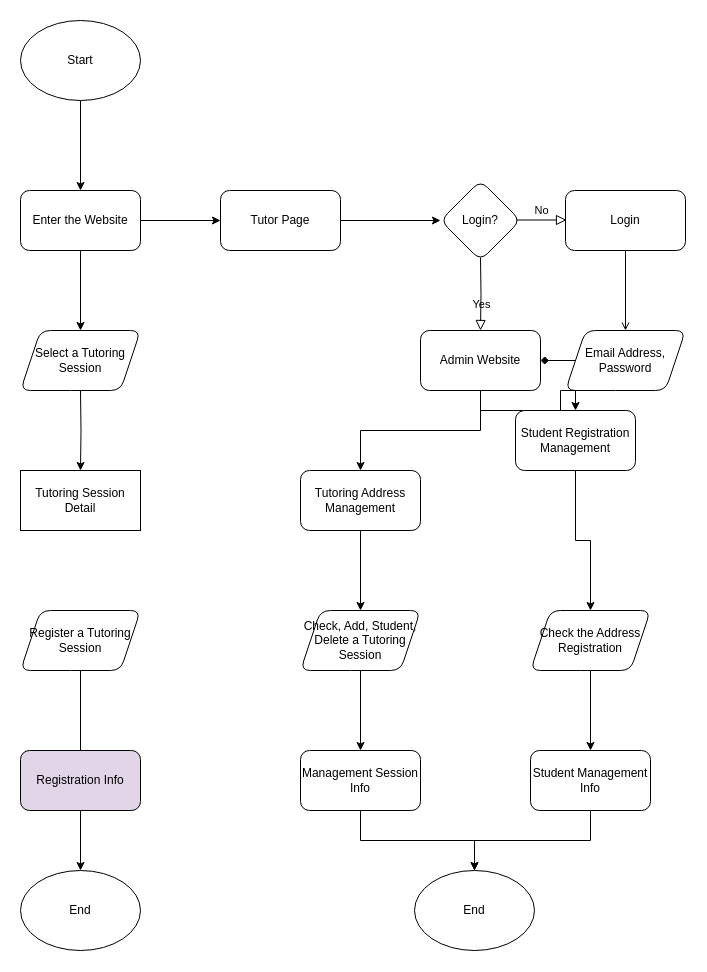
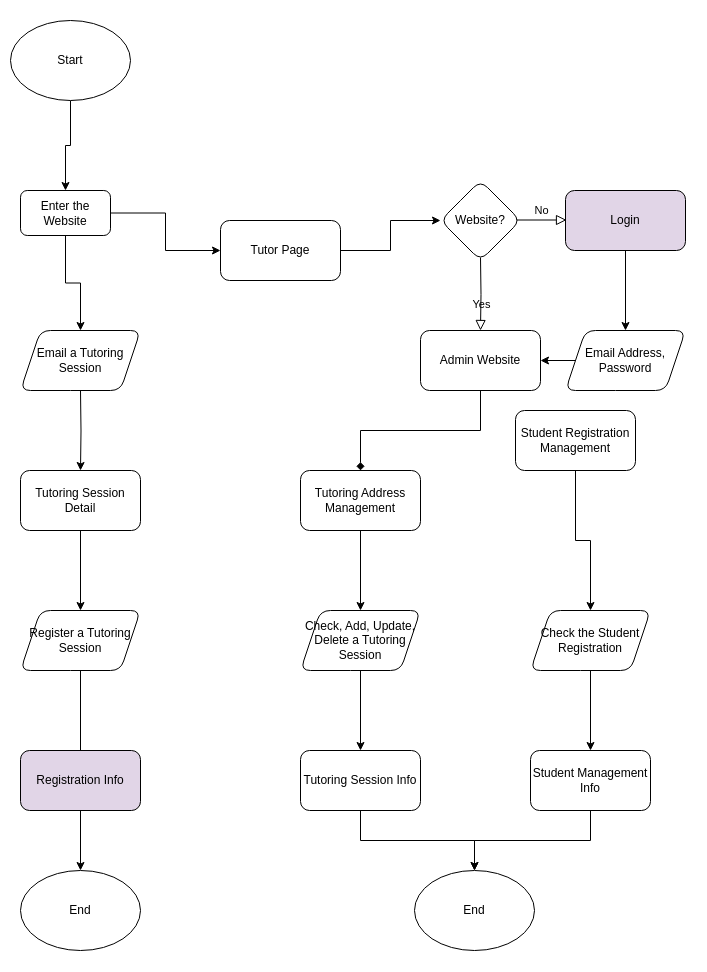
- <mxCell id="3" value="Start" style="ellipse;whiteSpace=wrap;html=1;" vertex="1" parent="1"><mxGeometry x="20" y="20" width="120" height="80" as="geometry" /></mxCell>
+ <mxCell id="3" value="Start" style="ellipse;whiteSpace=wrap;html=1;" vertex="1" parent="1"><mxGeometry x="10" y="20" width="120" height="80" as="geometry" /></mxCell>
- <mxCell id="6" value="Enter the Website" style="rounded=1;whiteSpace=wrap;html=1;" vertex="1" parent="1"><mxGeometry x="20" y="190" width="120" height="60" as="geometry" /></mxCell>
+ <mxCell id="6" value="Enter the Website" style="rounded=1;whiteSpace=wrap;html=1;" vertex="1" parent="1"><mxGeometry x="20" y="190" width="90" height="45" as="geometry" /></mxCell>
- <mxCell id="17" value="Tutor Page" style="whiteSpace=wrap;html=1;rounded=1;" vertex="1" parent="1"><mxGeometry x="220" y="190" width="120" height="60" as="geometry" /></mxCell>
+ <mxCell id="17" value="Tutor Page" style="whiteSpace=wrap;html=1;rounded=1;" vertex="1" parent="1"><mxGeometry x="220" y="220" width="120" height="60" as="geometry" /></mxCell>
- <mxCell id="18" value="Login?" style="rhombus;whiteSpace=wrap;html=1;rounded=1;" vertex="1" parent="1"><mxGeometry x="440" y="180" width="80" height="80" as="geometry" /></mxCell>
+ <mxCell id="18" value="Website?" style="rhombus;whiteSpace=wrap;html=1;rounded=1;" vertex="1" parent="1"><mxGeometry x="440" y="180" width="80" height="80" as="geometry" /></mxCell>
- <mxCell id="21" value="Login" style="rounded=1;whiteSpace=wrap;html=1;" vertex="1" parent="1"><mxGeometry x="565" y="190" width="120" height="60" as="geometry" /></mxCell>
+ <mxCell id="21" value="Login" style="rounded=1;whiteSpace=wrap;html=1;fillColor=#e1d5e7;" vertex="1" parent="1"><mxGeometry x="565" y="190" width="120" height="60" as="geometry" /></mxCell>
- <mxCell id="20" value="" style="edgeStyle=orthogonalEdgeStyle;rounded=0;orthogonalLoop=1;jettySize=auto;html=1;endArrow=open;" edge="1" parent="1" source="21" target="23"><mxGeometry relative="1" as="geometry" /></mxCell>
+ <mxCell id="20" value="" style="edgeStyle=orthogonalEdgeStyle;rounded=0;orthogonalLoop=1;jettySize=auto;html=1;" edge="1" parent="1" source="21" target="23"><mxGeometry relative="1" as="geometry" /></mxCell>
- <mxCell id="12" value="Select a Tutoring Session" style="shape=parallelogram;perimeter=parallelogramPerimeter;whiteSpace=wrap;html=1;fixedSize=1;rounded=1;" vertex="1" parent="1"><mxGeometry x="20" y="330" width="120" height="60" as="geometry" /></mxCell>
+ <mxCell id="12" value="Email a Tutoring Session" style="shape=parallelogram;perimeter=parallelogramPerimeter;whiteSpace=wrap;html=1;fixedSize=1;rounded=1;" vertex="1" parent="1"><mxGeometry x="20" y="330" width="120" height="60" as="geometry" /></mxCell>
- <mxCell id="22" value="" style="edgeStyle=orthogonalEdgeStyle;rounded=0;orthogonalLoop=1;jettySize=auto;html=1;endArrow=diamond;" edge="1" parent="1" source="23" target="27"><mxGeometry relative="1" as="geometry" /></mxCell>
+ <mxCell id="22" value="" style="edgeStyle=orthogonalEdgeStyle;rounded=0;orthogonalLoop=1;jettySize=auto;html=1;" edge="1" parent="1" source="23" target="27"><mxGeometry relative="1" as="geometry" /></mxCell>
- <mxCell id="26" style="edgeStyle=orthogonalEdgeStyle;rounded=0;orthogonalLoop=1;jettySize=auto;html=1;" edge="1" parent="1" source="27" target="31"><mxGeometry relative="1" as="geometry" /></mxCell>
- <mxCell id="25" value="" style="edgeStyle=orthogonalEdgeStyle;rounded=0;orthogonalLoop=1;jettySize=auto;html=1;" edge="1" parent="1" source="27" target="29"><mxGeometry relative="1" as="geometry" /></mxCell>
+ <mxCell id="25" value="" style="edgeStyle=orthogonalEdgeStyle;rounded=0;orthogonalLoop=1;jettySize=auto;html=1;endArrow=diamond;" edge="1" parent="1" source="27" target="29"><mxGeometry relative="1" as="geometry" /></mxCell>
- <mxCell id="9" value="Tutoring Session Detail" style="whiteSpace=wrap;html=1;rounded=0;" vertex="1" parent="1"><mxGeometry x="20" y="470" width="120" height="60" as="geometry" /></mxCell>
+ <mxCell id="9" value="Tutoring Session Detail" style="whiteSpace=wrap;html=1;rounded=1;" vertex="1" parent="1"><mxGeometry x="20" y="470" width="120" height="60" as="geometry" /></mxCell>
+ <mxCell id="8" value="" style="edgeStyle=orthogonalEdgeStyle;rounded=0;orthogonalLoop=1;jettySize=auto;html=1;" edge="1" parent="1" source="9" target="11"><mxGeometry relative="1" as="geometry" /></mxCell>
- <mxCell id="33" value="Check, Add, Student, Delete a Tutoring Session" style="shape=parallelogram;perimeter=parallelogramPerimeter;whiteSpace=wrap;html=1;fixedSize=1;rounded=1;" vertex="1" parent="1"><mxGeometry x="300" y="610" width="120" height="60" as="geometry" /></mxCell>
+ <mxCell id="33" value="Check, Add, Update, Delete a Tutoring Session" style="shape=parallelogram;perimeter=parallelogramPerimeter;whiteSpace=wrap;html=1;fixedSize=1;rounded=1;" vertex="1" parent="1"><mxGeometry x="300" y="610" width="120" height="60" as="geometry" /></mxCell>
- <mxCell id="35" value="Check the Address Registration" style="shape=parallelogram;perimeter=parallelogramPerimeter;whiteSpace=wrap;html=1;fixedSize=1;rounded=1;" vertex="1" parent="1"><mxGeometry x="530" y="610" width="120" height="60" as="geometry" /></mxCell>
+ <mxCell id="35" value="Check the Student Registration" style="shape=parallelogram;perimeter=parallelogramPerimeter;whiteSpace=wrap;html=1;fixedSize=1;rounded=1;" vertex="1" parent="1"><mxGeometry x="530" y="610" width="120" height="60" as="geometry" /></mxCell>
- <mxCell id="37" value="Management Session Info" style="whiteSpace=wrap;html=1;rounded=1;" vertex="1" parent="1"><mxGeometry x="300" y="750" width="120" height="60" as="geometry" /></mxCell>
+ <mxCell id="37" value="Tutoring Session Info" style="whiteSpace=wrap;html=1;rounded=1;" vertex="1" parent="1"><mxGeometry x="300" y="750" width="120" height="60" as="geometry" /></mxCell>
